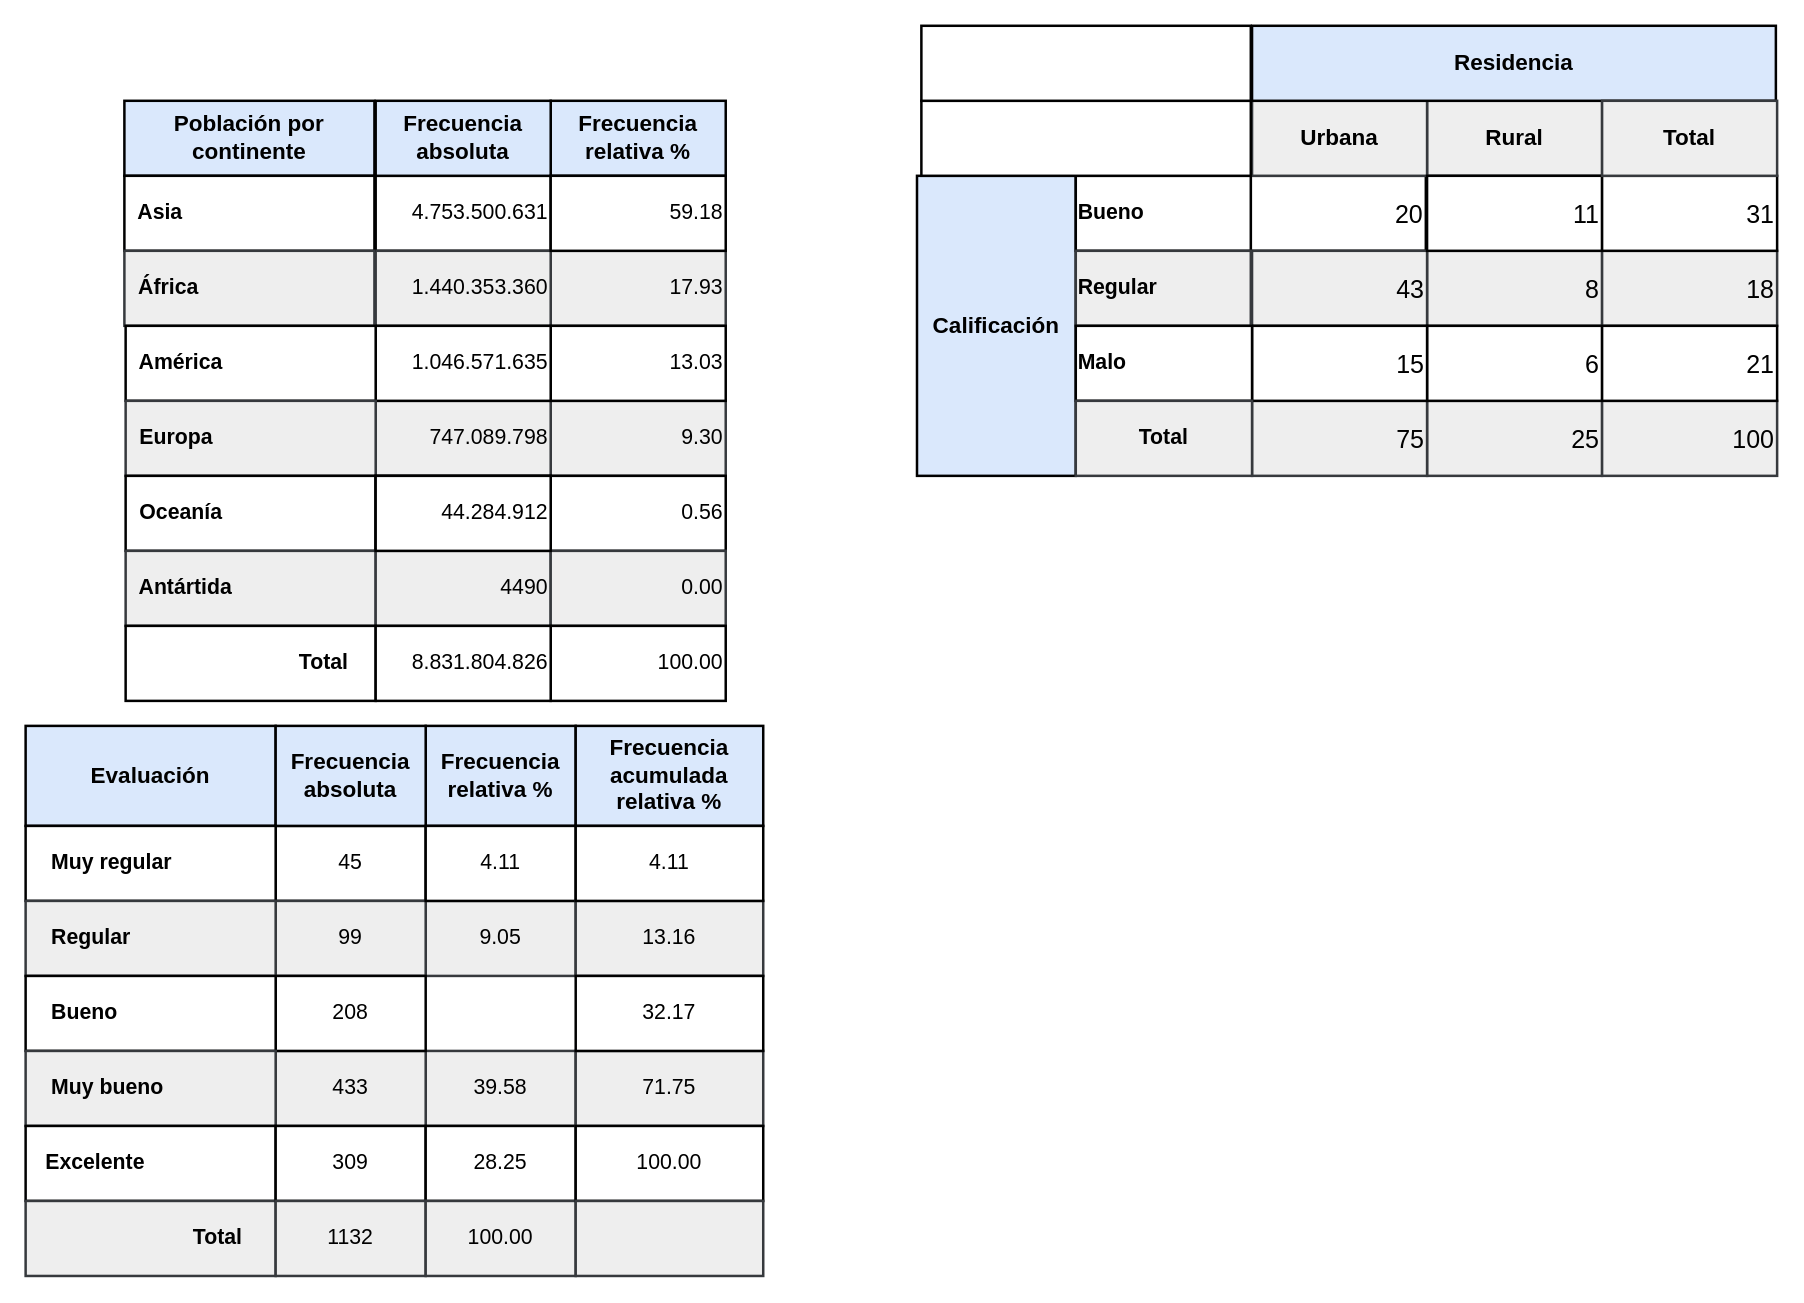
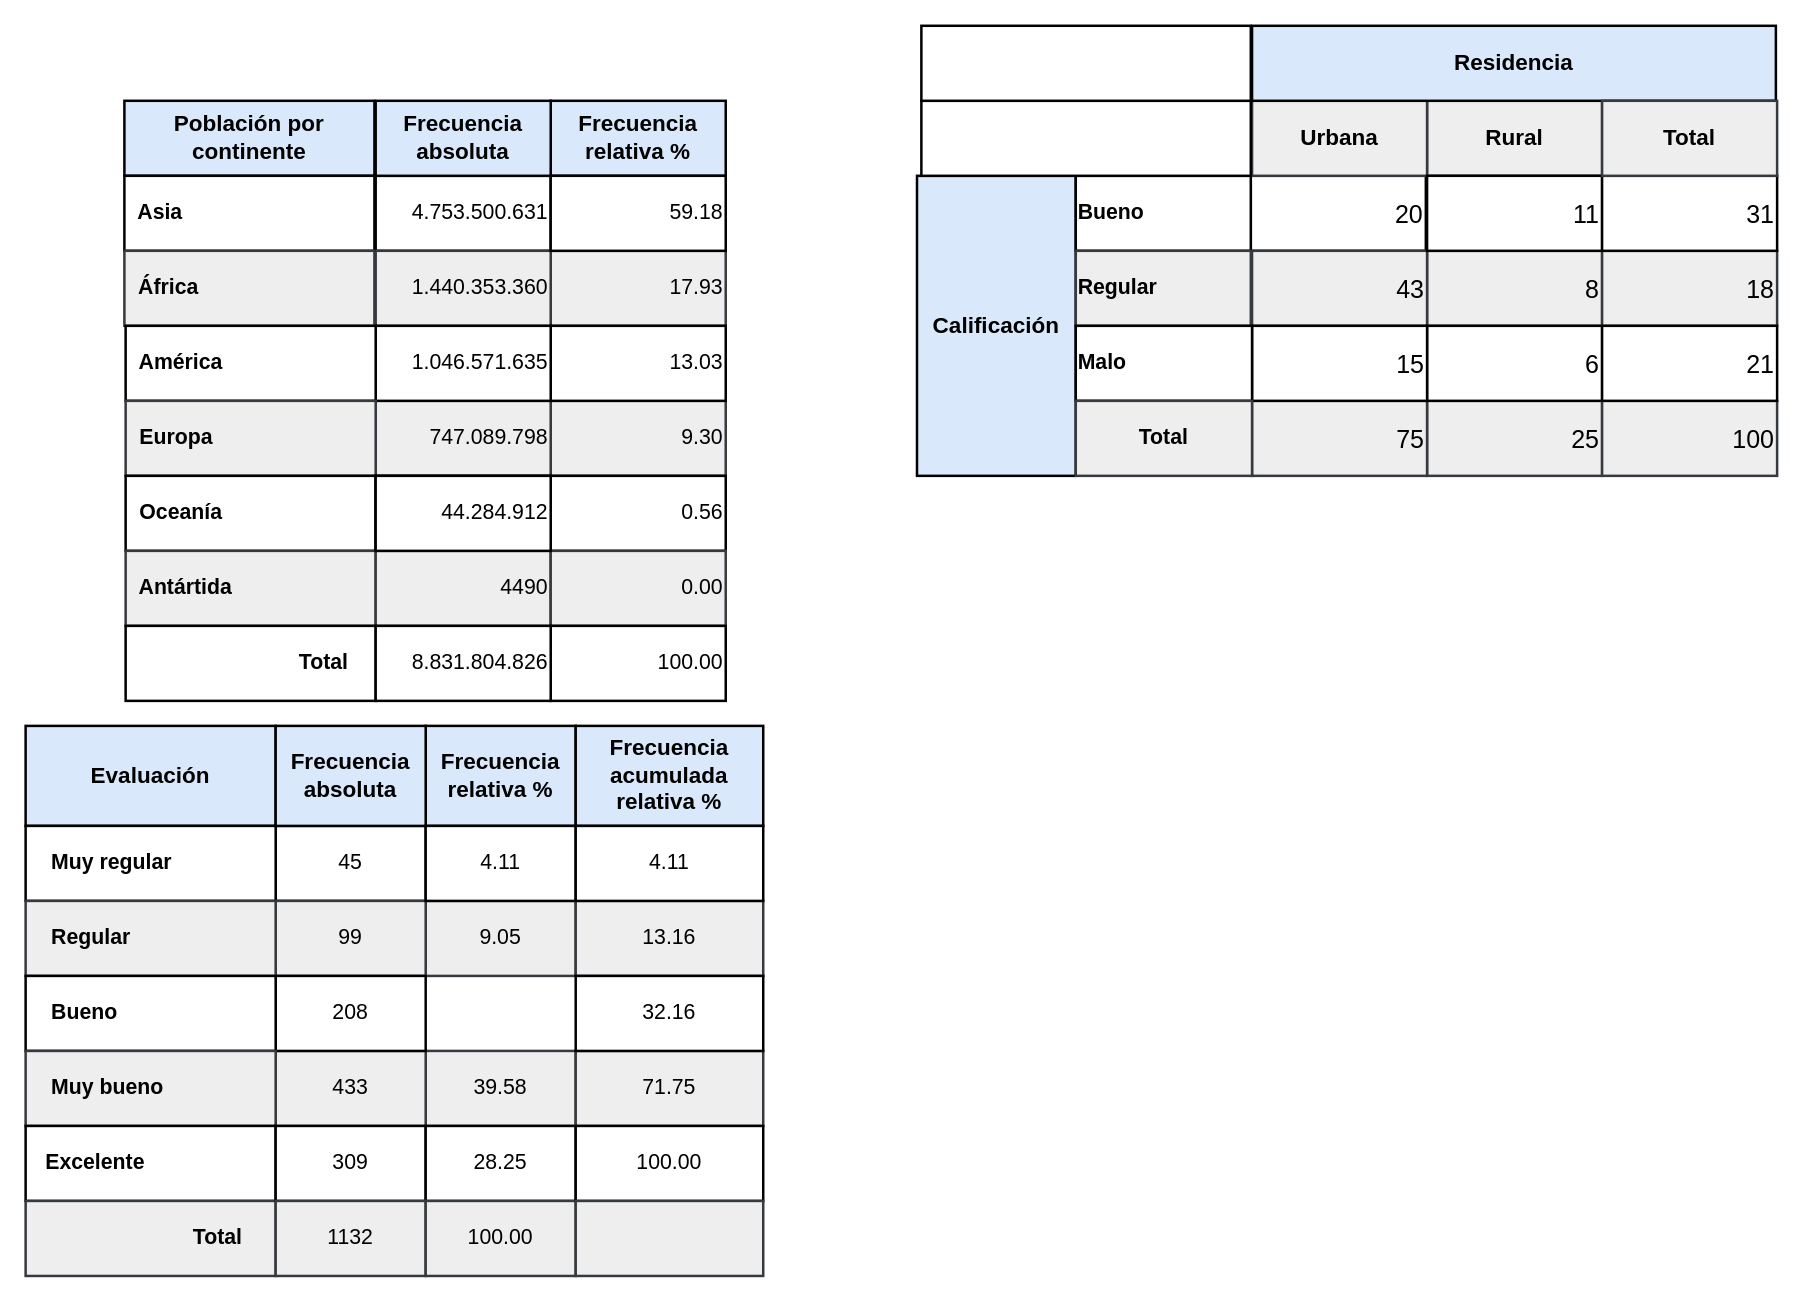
- <mxCell id="47" value="32.17" style="rounded=0;whiteSpace=wrap;html=1;fontSize=17;align=center;strokeWidth=2;" vertex="1" parent="1"><mxGeometry x="460" y="780" width="150" height="60" as="geometry" /></mxCell>
+ <mxCell id="47" value="32.16" style="rounded=0;whiteSpace=wrap;html=1;fontSize=17;align=center;strokeWidth=2;" vertex="1" parent="1"><mxGeometry x="460" y="780" width="150" height="60" as="geometry" /></mxCell>
